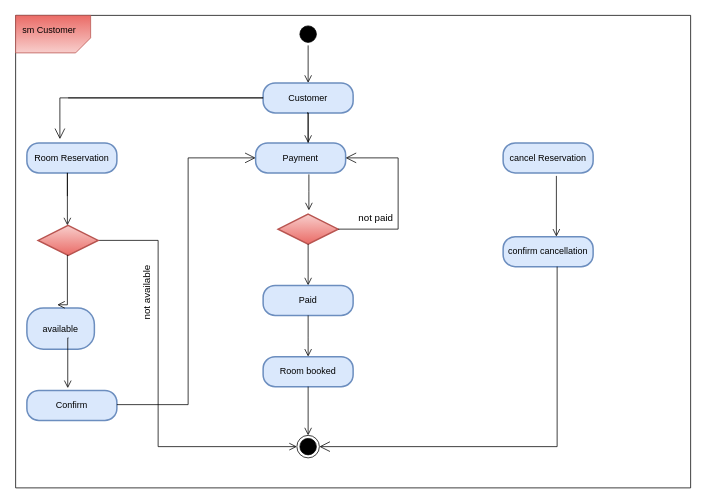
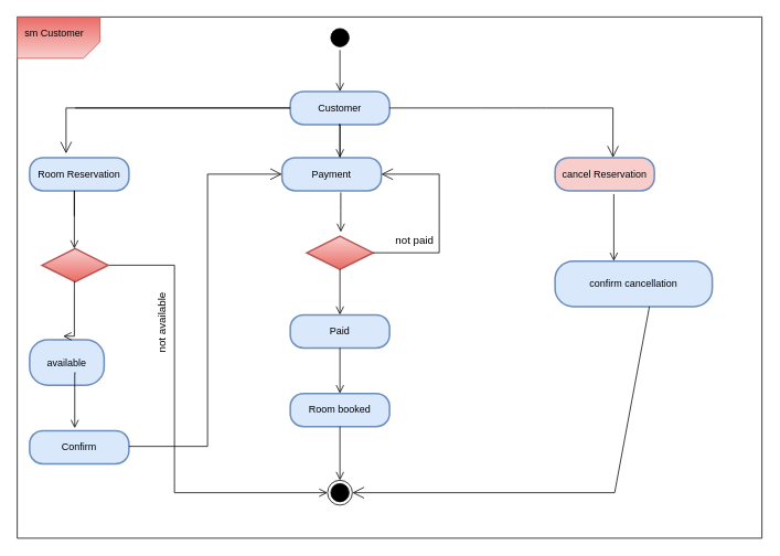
+ <mxCell id="7" value="" style="endArrow=open;endFill=1;endSize=12;html=1;rounded=0;exitX=1;exitY=0.5;exitDx=0;exitDy=0;entryX=0.583;entryY=0;entryDx=0;entryDy=0;entryPerimeter=0;" edge="1" parent="2" source="6" target="8"><mxGeometry width="160" relative="1" as="geometry"><mxPoint x="280" y="200" as="sourcePoint" /><mxPoint x="560" y="180" as="targetPoint" /><Array as="points"><mxPoint x="560" y="110" /><mxPoint x="600" y="110" /><mxPoint x="640" y="110" /><mxPoint x="720" y="110" /></Array></mxGeometry></mxCell>
- <mxCell id="8" value="cancel Reservation" style="rounded=1;whiteSpace=wrap;html=1;arcSize=40;fillColor=#dae8fc;strokeColor=#6c8ebf;strokeWidth=2;" vertex="1" parent="2"><mxGeometry x="650" y="170" width="120" height="40" as="geometry" /></mxCell>
+ <mxCell id="8" value="cancel Reservation" style="rounded=1;whiteSpace=wrap;html=1;arcSize=40;fillColor=#f8cecc;strokeColor=#6c8ebf;strokeWidth=2;" vertex="1" parent="2"><mxGeometry x="650" y="170" width="120" height="40" as="geometry" /></mxCell>
- <mxCell id="32" value="confirm cancellation" style="rounded=1;whiteSpace=wrap;html=1;arcSize=40;fillColor=#dae8fc;strokeColor=#6c8ebf;strokeWidth=2;" vertex="1" parent="2"><mxGeometry x="650" y="295" width="120" height="40" as="geometry" /></mxCell>
+ <mxCell id="32" value="confirm cancellation" style="rounded=1;whiteSpace=wrap;html=1;arcSize=40;fillColor=#dae8fc;strokeColor=#6c8ebf;strokeWidth=2;" vertex="1" parent="2"><mxGeometry x="650" y="295" width="190" height="55" as="geometry" /></mxCell>
